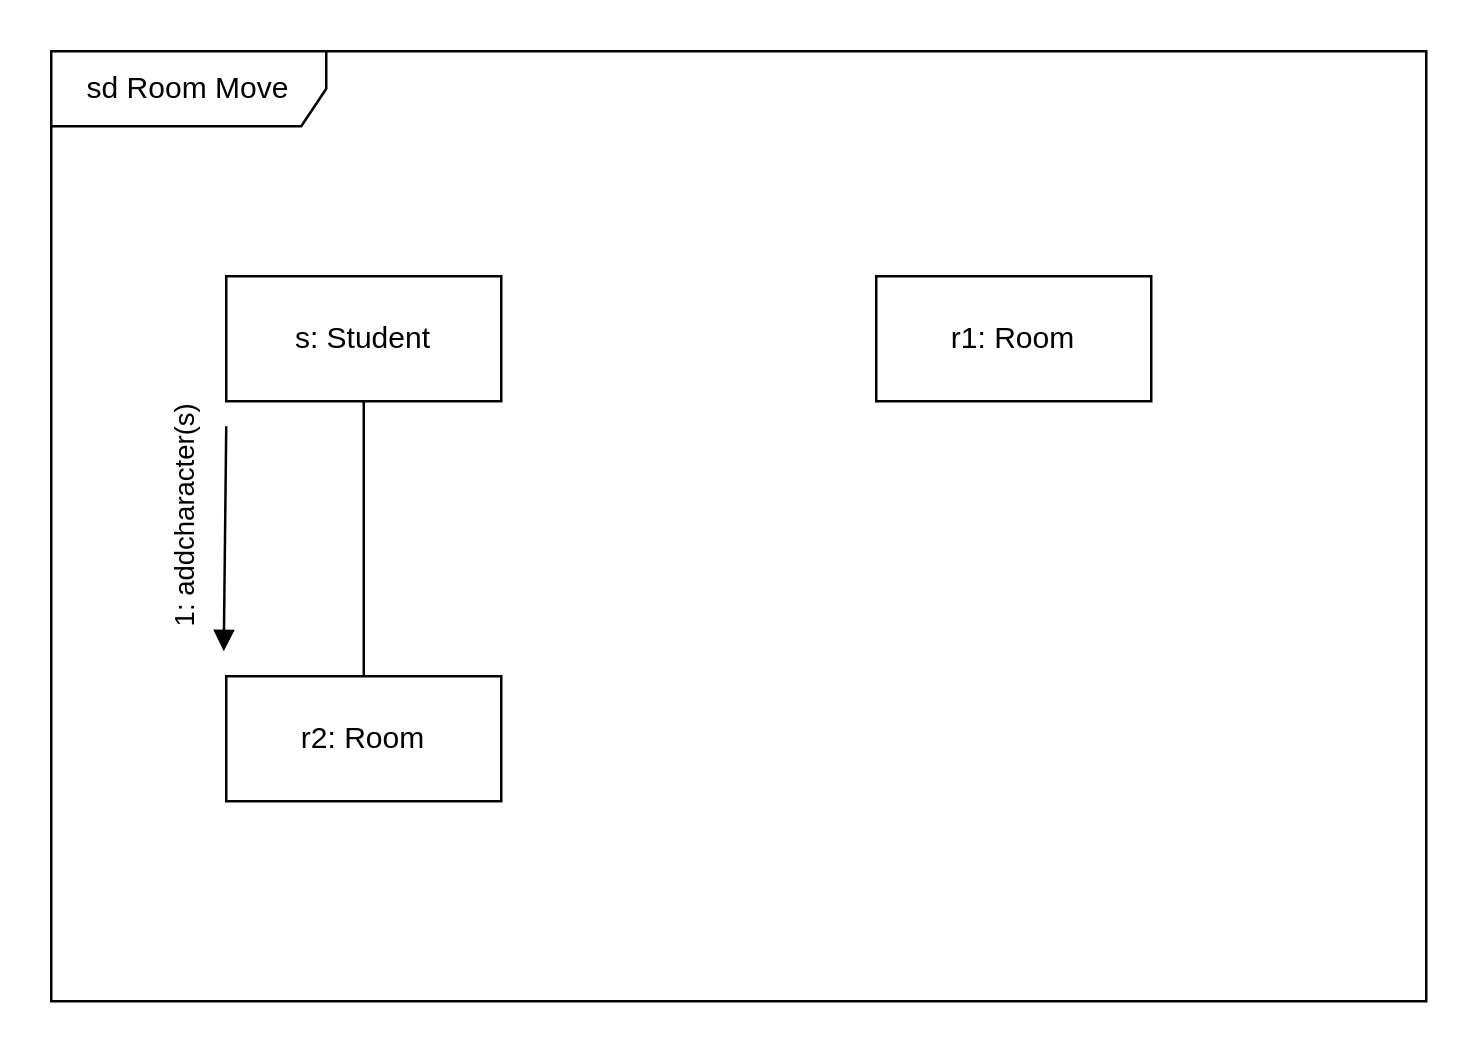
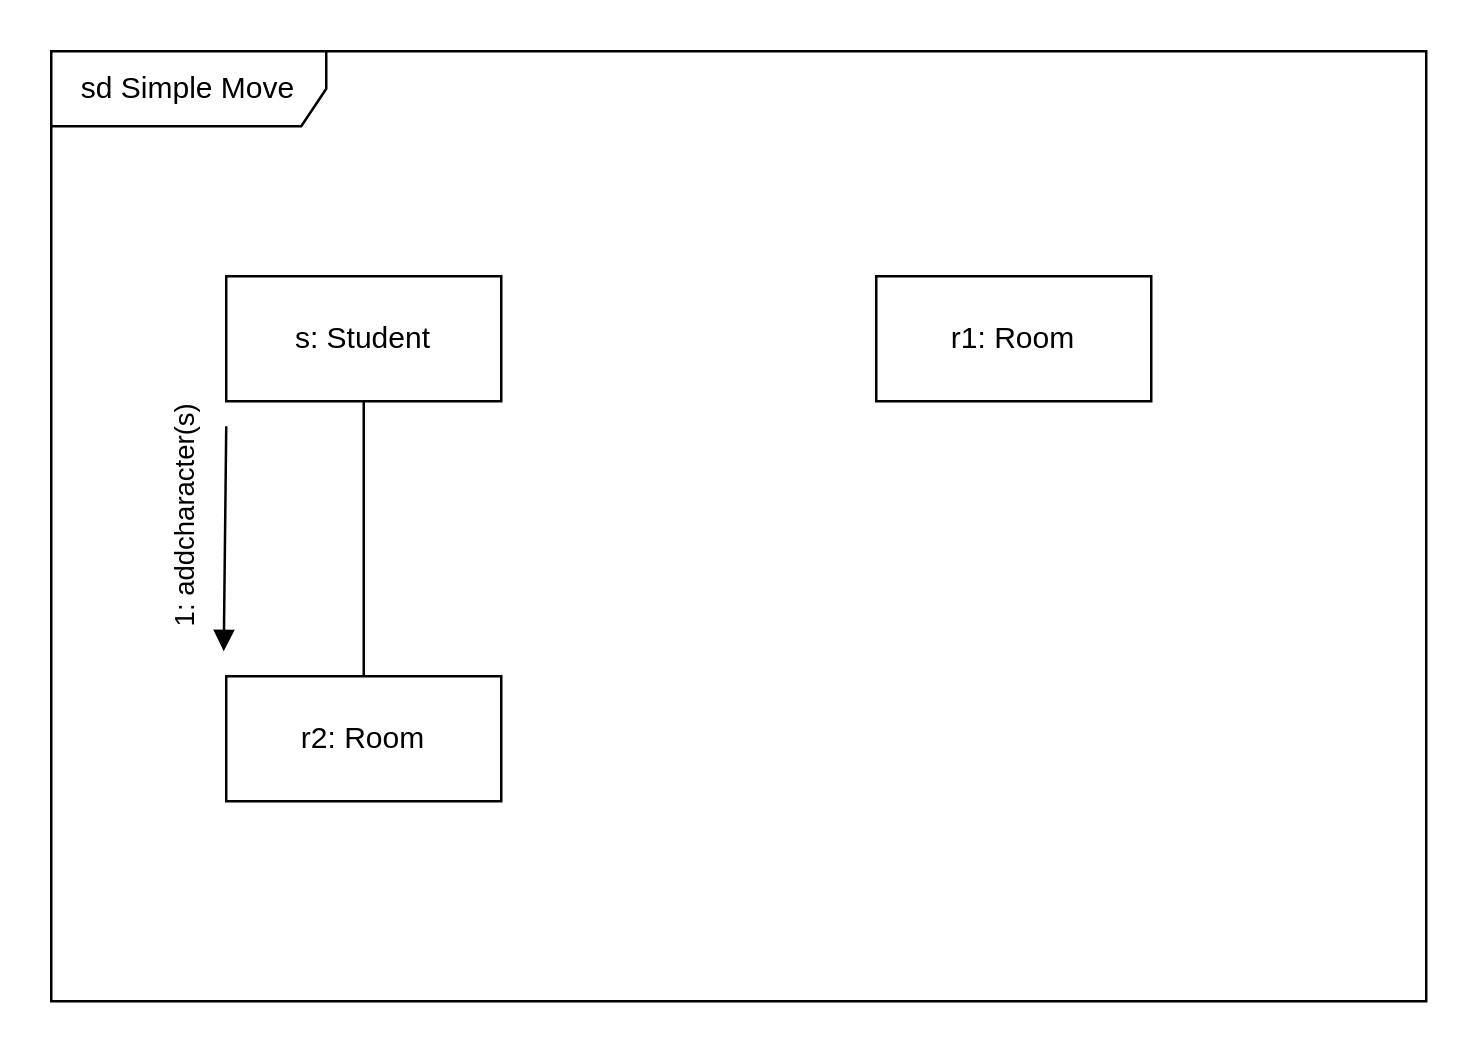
- <mxCell id="5" value="sd Room Move" style="shape=umlFrame;whiteSpace=wrap;html=1;pointerEvents=0;width=110;height=30;" parent="1" vertex="1"><mxGeometry x="20" y="20" width="550" height="380" as="geometry" /></mxCell>
+ <mxCell id="5" value="sd Simple Move" style="shape=umlFrame;whiteSpace=wrap;html=1;pointerEvents=0;width=110;height=30;" parent="1" vertex="1"><mxGeometry x="20" y="20" width="550" height="380" as="geometry" /></mxCell>
